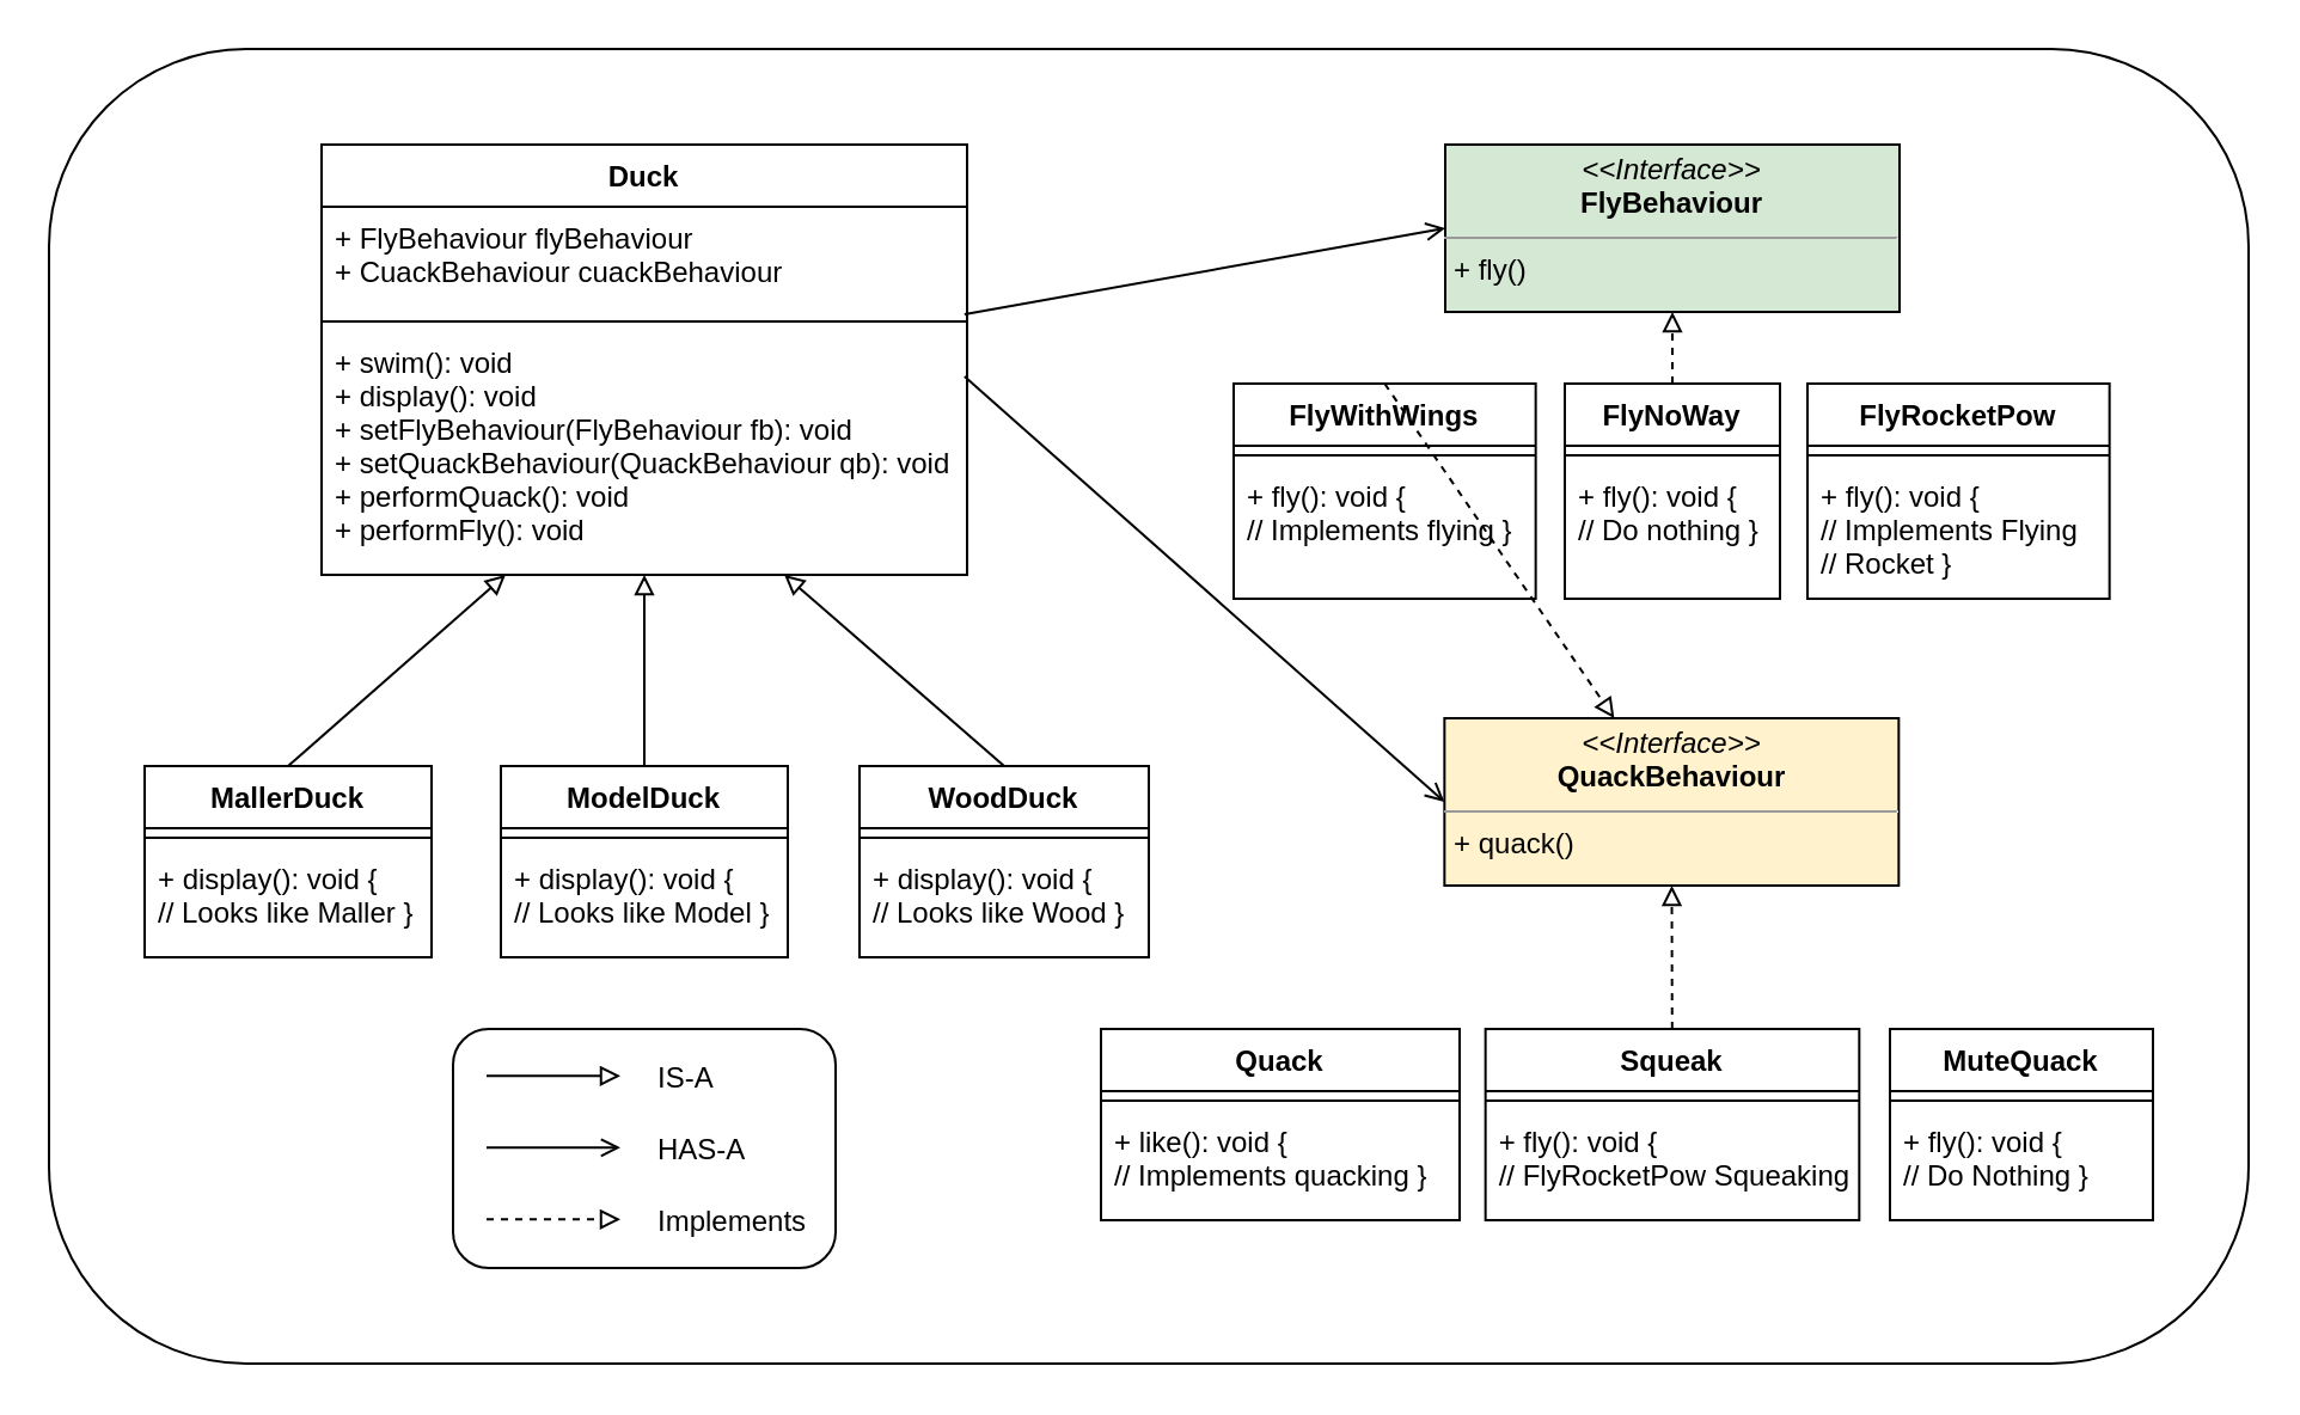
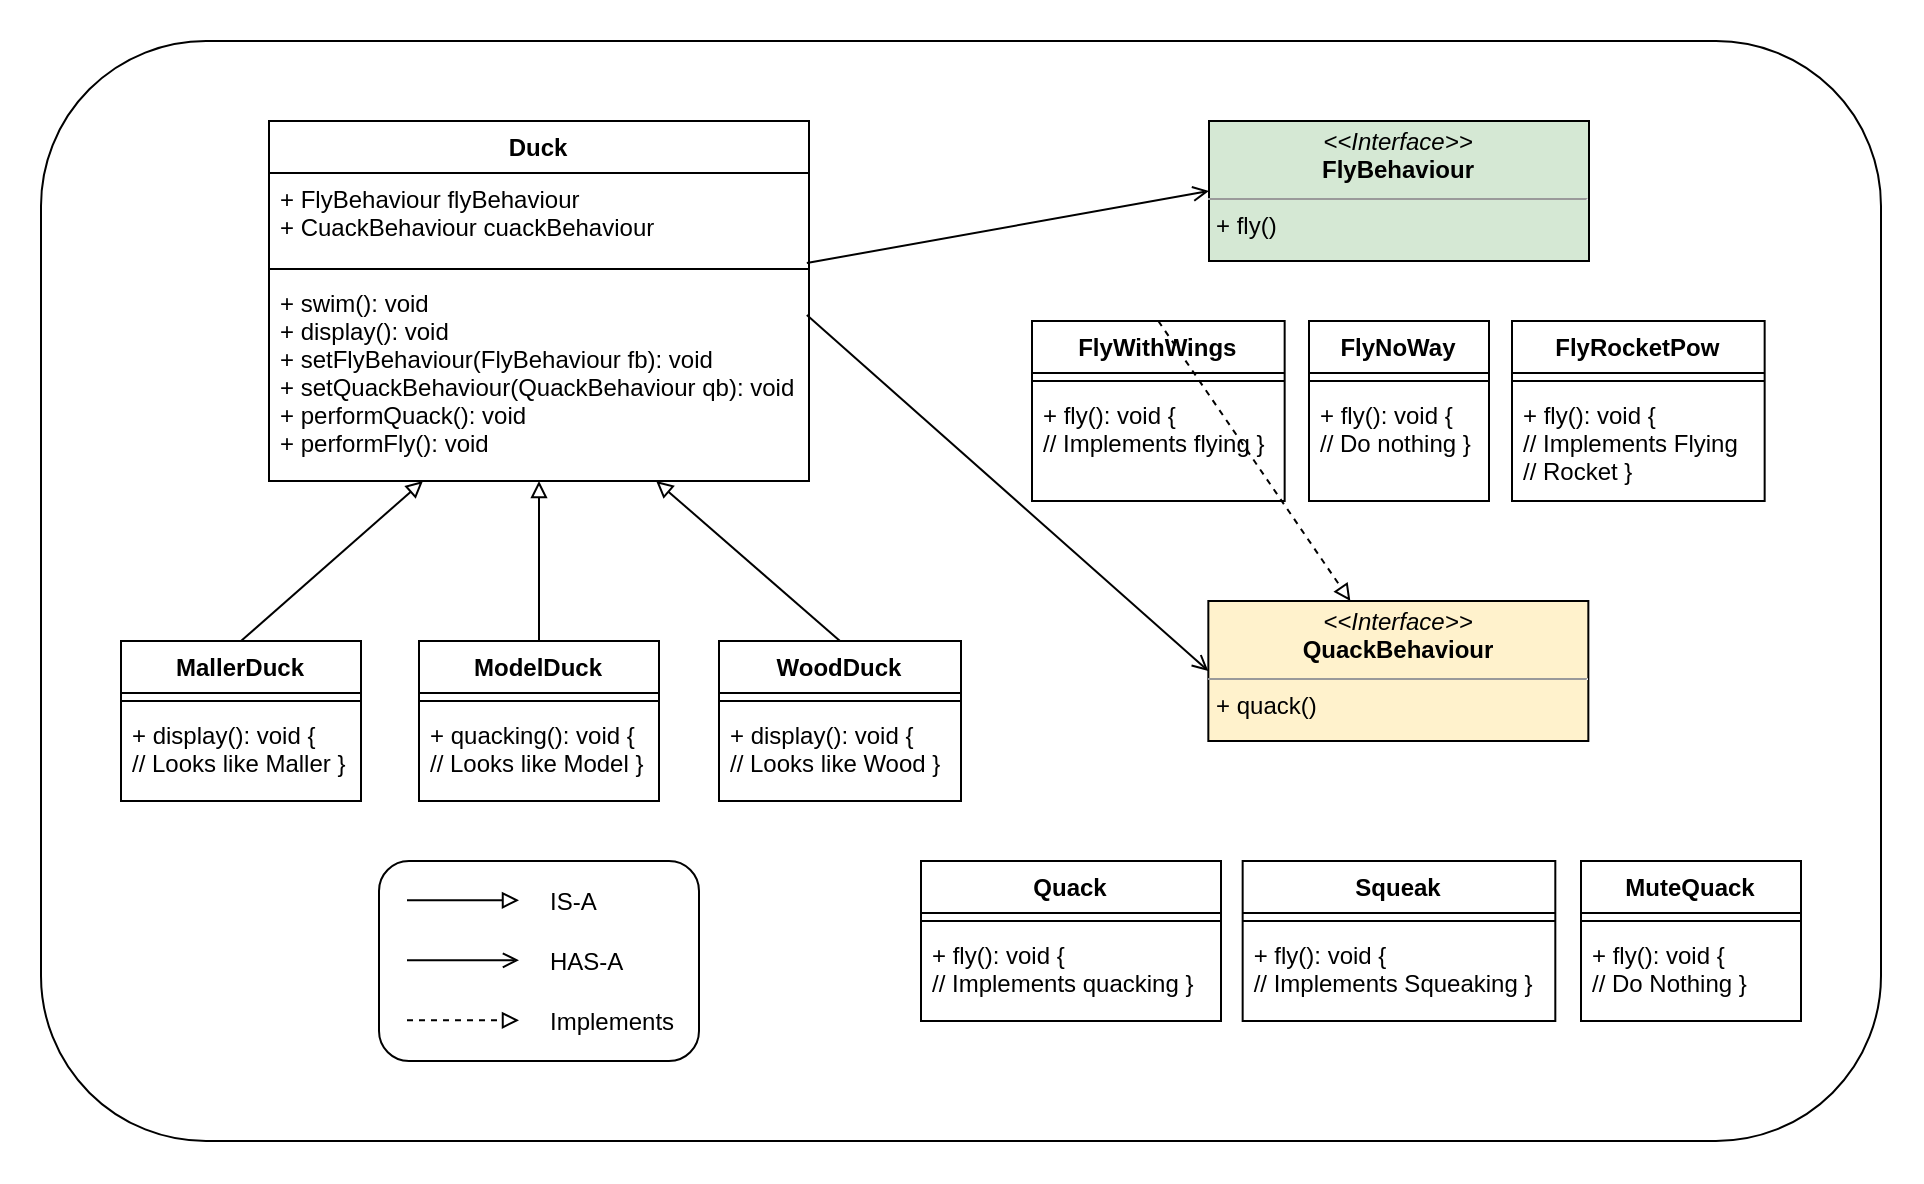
- <mxCell id="37" value="" style="endArrow=block;html=1;rounded=0;exitX=0.5;exitY=0;exitDx=0;exitDy=0;endFill=0;dashed=1;" parent="1" source="30" target="2" edge="1"><mxGeometry width="50" height="50" relative="1" as="geometry"><mxPoint x="588.67" y="180" as="sourcePoint" /><mxPoint x="652.846" y="140" as="targetPoint" /></mxGeometry></mxCell>
- <mxCell id="15" value="+ display(): void {&#10;// Looks like Model }&#10;" style="text;strokeColor=none;fillColor=none;align=left;verticalAlign=top;spacingLeft=4;spacingRight=4;overflow=hidden;rotatable=0;points=[[0,0.5],[1,0.5]];portConstraint=eastwest;" parent="13" vertex="1"><mxGeometry y="34" width="120" height="46" as="geometry" /></mxCell>
+ <mxCell id="15" value="+ quacking(): void {&#10;// Looks like Model }&#10;" style="text;strokeColor=none;fillColor=none;align=left;verticalAlign=top;spacingLeft=4;spacingRight=4;overflow=hidden;rotatable=0;points=[[0,0.5],[1,0.5]];portConstraint=eastwest;" parent="13" vertex="1"><mxGeometry y="34" width="120" height="46" as="geometry" /></mxCell>
- <mxCell id="49" value="" style="endArrow=block;html=1;rounded=0;dashed=1;endFill=0;" parent="1" source="42" target="8" edge="1"><mxGeometry width="50" height="50" relative="1" as="geometry"><mxPoint x="828.67" y="430" as="sourcePoint" /><mxPoint x="758.082" y="380" as="targetPoint" /></mxGeometry></mxCell>
- <mxCell id="40" value="+ like(): void {&#10;// Implements quacking }&#10;" style="text;strokeColor=none;fillColor=none;align=left;verticalAlign=top;spacingLeft=4;spacingRight=4;overflow=hidden;rotatable=0;points=[[0,0.5],[1,0.5]];portConstraint=eastwest;" parent="38" vertex="1"><mxGeometry y="34" width="150" height="46" as="geometry" /></mxCell>
+ <mxCell id="40" value="+ fly(): void {&#10;// Implements quacking }&#10;" style="text;strokeColor=none;fillColor=none;align=left;verticalAlign=top;spacingLeft=4;spacingRight=4;overflow=hidden;rotatable=0;points=[[0,0.5],[1,0.5]];portConstraint=eastwest;" parent="38" vertex="1"><mxGeometry y="34" width="150" height="46" as="geometry" /></mxCell>
- <mxCell id="44" value="+ fly(): void {&#10;// FlyRocketPow Squeaking }&#10;" style="text;strokeColor=none;fillColor=none;align=left;verticalAlign=top;spacingLeft=4;spacingRight=4;overflow=hidden;rotatable=0;points=[[0,0.5],[1,0.5]];portConstraint=eastwest;" parent="42" vertex="1"><mxGeometry y="34" width="156.33" height="46" as="geometry" /></mxCell>
+ <mxCell id="44" value="+ fly(): void {&#10;// Implements Squeaking }&#10;" style="text;strokeColor=none;fillColor=none;align=left;verticalAlign=top;spacingLeft=4;spacingRight=4;overflow=hidden;rotatable=0;points=[[0,0.5],[1,0.5]];portConstraint=eastwest;" parent="42" vertex="1"><mxGeometry y="34" width="156.33" height="46" as="geometry" /></mxCell>
